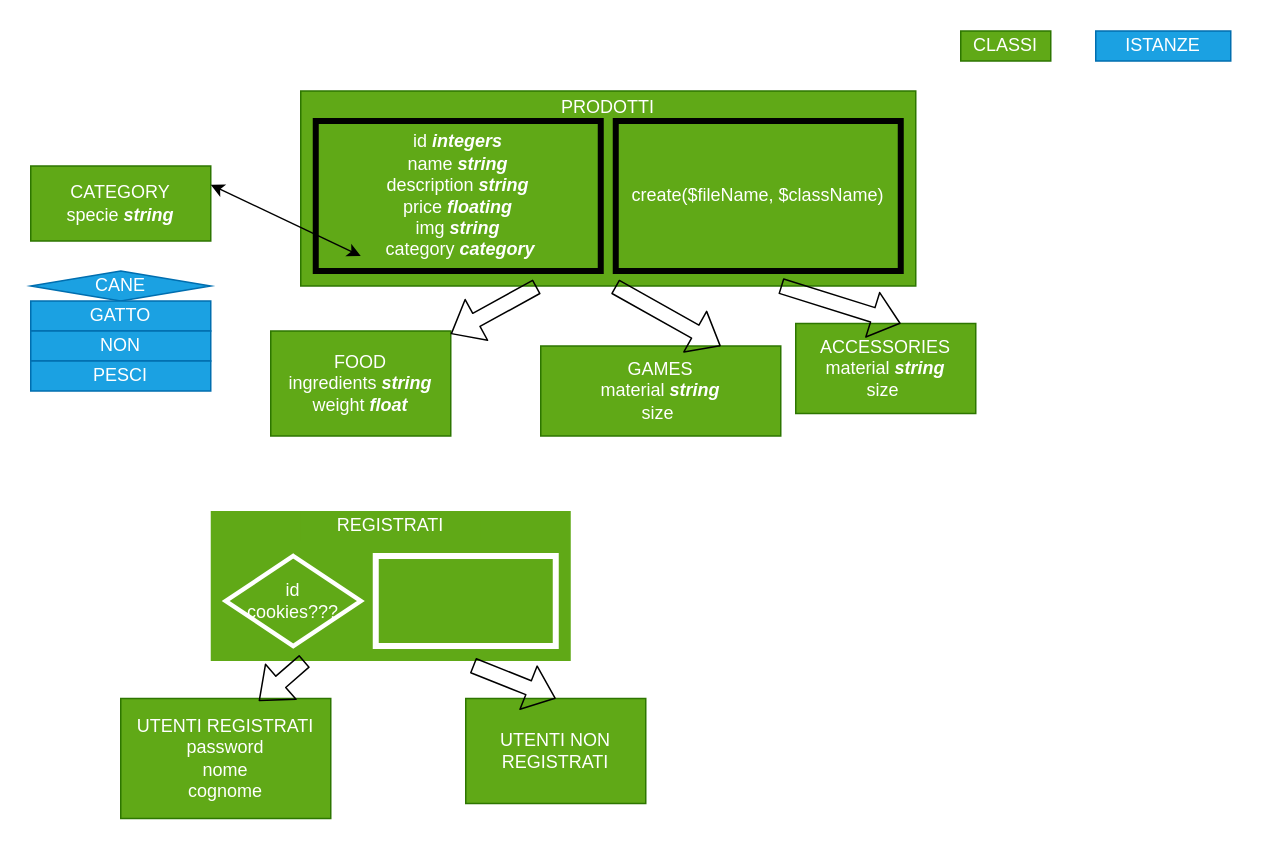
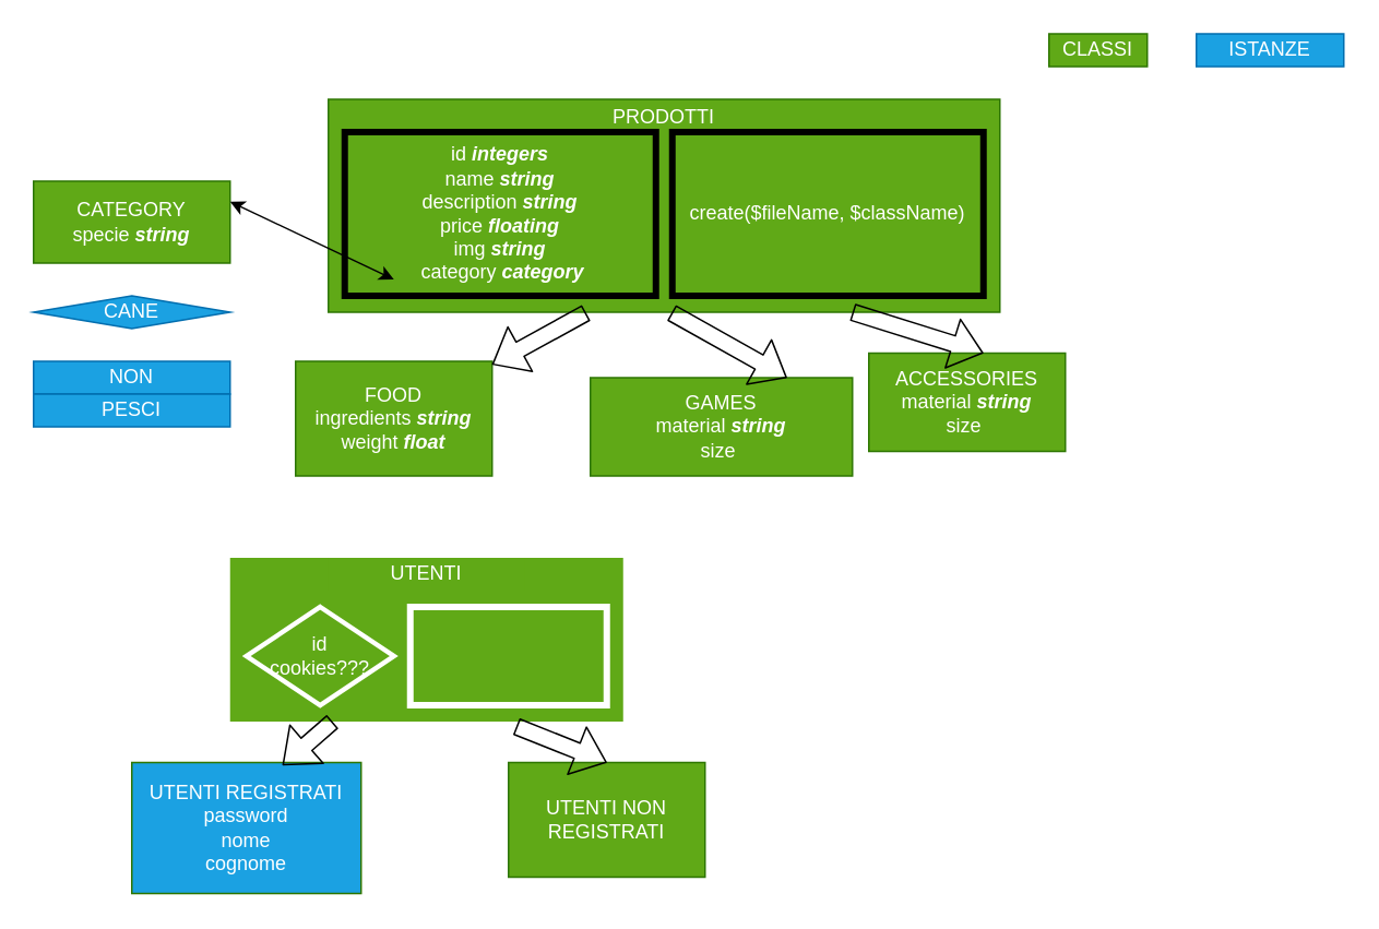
- <mxCell id="12" value="GATTO" style="rounded=0;whiteSpace=wrap;html=1;fontColor=#ffffff;fillColor=#1ba1e2;strokeColor=#006EAF;" vertex="1" parent="1"><mxGeometry x="20" y="200" width="120" height="20" as="geometry" /></mxCell>
- <mxCell id="25" value="REGISTRATI" style="rounded=0;whiteSpace=wrap;html=1;strokeColor=none;strokeWidth=3;fontColor=#ffffff;fillColor=#60a917;" vertex="1" parent="1"><mxGeometry x="200" y="340" width="120" height="20" as="geometry" /></mxCell>
+ <mxCell id="25" value="UTENTI" style="rounded=0;whiteSpace=wrap;html=1;strokeColor=none;strokeWidth=3;fontColor=#ffffff;fillColor=#60a917;" vertex="1" parent="1"><mxGeometry x="200" y="340" width="120" height="20" as="geometry" /></mxCell>
- <mxCell id="16" value="UTENTI REGISTRATI&lt;br&gt;password&lt;br&gt;nome&lt;br&gt;cognome" style="rounded=0;whiteSpace=wrap;html=1;fontColor=#ffffff;fillColor=#60a917;strokeColor=#2D7600;" vertex="1" parent="1"><mxGeometry x="80" y="465" width="140" height="80" as="geometry" /></mxCell>
+ <mxCell id="16" value="UTENTI REGISTRATI&lt;br&gt;password&lt;br&gt;nome&lt;br&gt;cognome" style="rounded=0;whiteSpace=wrap;html=1;fontColor=#ffffff;fillColor=#1ba1e2;strokeColor=#2D7600;" vertex="1" parent="1"><mxGeometry x="80" y="465" width="140" height="80" as="geometry" /></mxCell>
